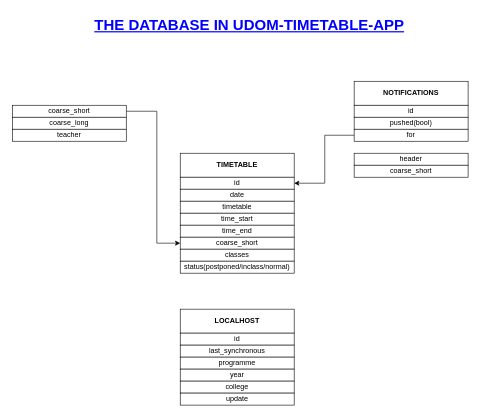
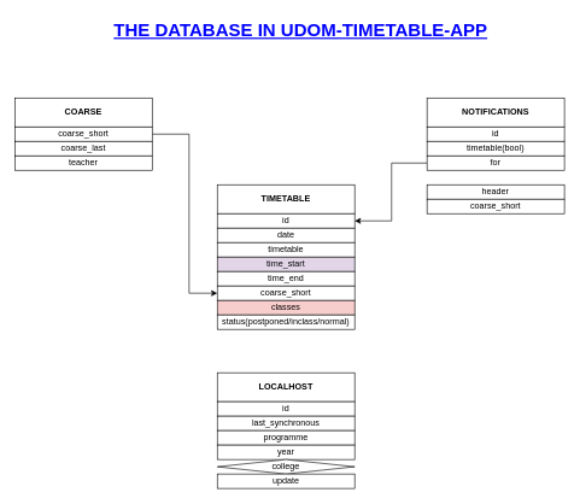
+ <mxCell id="2" value="COARSE" style="rounded=0;whiteSpace=wrap;html=1;fontStyle=1" vertex="1" parent="1"><mxGeometry x="20" y="135" width="190" height="40" as="geometry" /></mxCell>
- <mxCell id="5" value="coarse_long" style="rounded=0;whiteSpace=wrap;html=1;" vertex="1" parent="1"><mxGeometry x="20" y="195" width="190" height="20" as="geometry" /></mxCell>
+ <mxCell id="5" value="coarse_last" style="rounded=0;whiteSpace=wrap;html=1;" vertex="1" parent="1"><mxGeometry x="20" y="195" width="190" height="20" as="geometry" /></mxCell>
- <mxCell id="18" value="pushed(bool)" style="rounded=0;whiteSpace=wrap;html=1;" vertex="1" parent="1"><mxGeometry x="590" y="195" width="190" height="20" as="geometry" /></mxCell>
+ <mxCell id="18" value="timetable(bool)" style="rounded=0;whiteSpace=wrap;html=1;" vertex="1" parent="1"><mxGeometry x="590" y="195" width="190" height="20" as="geometry" /></mxCell>
- <mxCell id="11" value="time_start" style="rounded=0;whiteSpace=wrap;html=1;" vertex="1" parent="1"><mxGeometry x="300" y="355" width="190" height="20" as="geometry" /></mxCell>
+ <mxCell id="11" value="time_start" style="rounded=0;whiteSpace=wrap;html=1;fillColor=#e1d5e7;" vertex="1" parent="1"><mxGeometry x="300" y="355" width="190" height="20" as="geometry" /></mxCell>
- <mxCell id="14" value="classes" style="rounded=0;whiteSpace=wrap;html=1;" vertex="1" parent="1"><mxGeometry x="300" y="415" width="190" height="20" as="geometry" /></mxCell>
+ <mxCell id="14" value="classes" style="rounded=0;whiteSpace=wrap;html=1;fillColor=#f8cecc;" vertex="1" parent="1"><mxGeometry x="300" y="415" width="190" height="20" as="geometry" /></mxCell>
- <mxCell id="28" value="college" style="rounded=0;whiteSpace=wrap;html=1;" vertex="1" parent="1"><mxGeometry x="300" y="635" width="190" height="20" as="geometry" /></mxCell>
+ <mxCell id="28" value="college" style="rhombus;whiteSpace=wrap;html=1;" vertex="1" parent="1"><mxGeometry x="300" y="635" width="190" height="20" as="geometry" /></mxCell>
